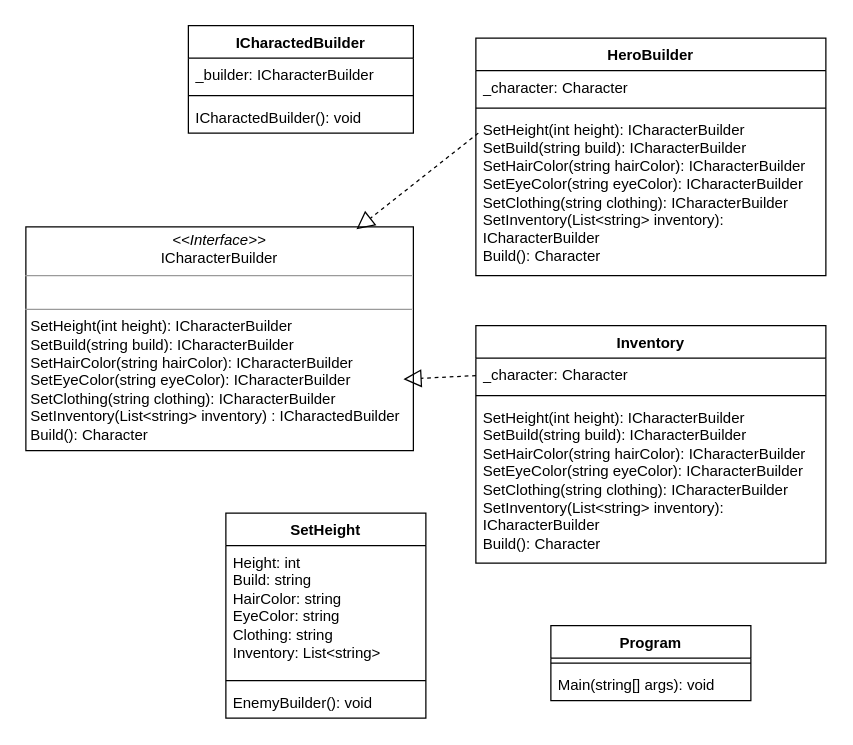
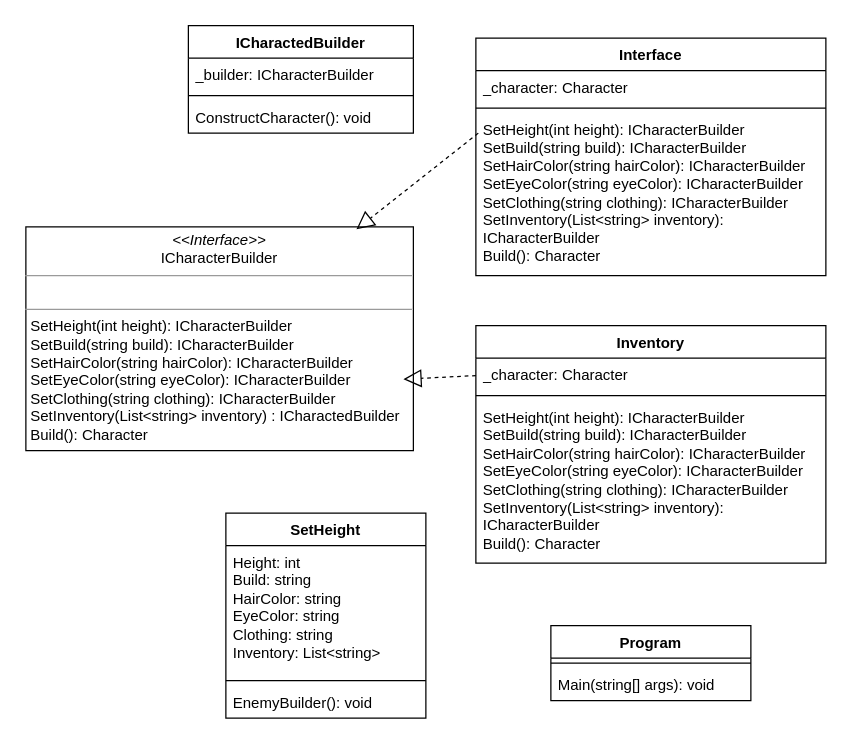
- <mxCell id="11" value="HeroBuilder" style="swimlane;fontStyle=1;align=center;verticalAlign=top;childLayout=stackLayout;horizontal=1;startSize=26;horizontalStack=0;resizeParent=1;resizeParentMax=0;resizeLast=0;collapsible=1;marginBottom=0;whiteSpace=wrap;html=1;" vertex="1" parent="1"><mxGeometry x="380" y="30" width="280" height="190" as="geometry" /></mxCell>
+ <mxCell id="11" value="Interface" style="swimlane;fontStyle=1;align=center;verticalAlign=top;childLayout=stackLayout;horizontal=1;startSize=26;horizontalStack=0;resizeParent=1;resizeParentMax=0;resizeLast=0;collapsible=1;marginBottom=0;whiteSpace=wrap;html=1;" vertex="1" parent="1"><mxGeometry x="380" y="30" width="280" height="190" as="geometry" /></mxCell>
- <mxCell id="10" value="ICharactedBuilder(): void" style="text;strokeColor=none;fillColor=none;align=left;verticalAlign=top;spacingLeft=4;spacingRight=4;overflow=hidden;rotatable=0;points=[[0,0.5],[1,0.5]];portConstraint=eastwest;whiteSpace=wrap;html=1;" vertex="1" parent="7"><mxGeometry y="60" width="180" height="26" as="geometry" /></mxCell>
+ <mxCell id="10" value="ConstructCharacter(): void" style="text;strokeColor=none;fillColor=none;align=left;verticalAlign=top;spacingLeft=4;spacingRight=4;overflow=hidden;rotatable=0;points=[[0,0.5],[1,0.5]];portConstraint=eastwest;whiteSpace=wrap;html=1;" vertex="1" parent="7"><mxGeometry y="60" width="180" height="26" as="geometry" /></mxCell>
